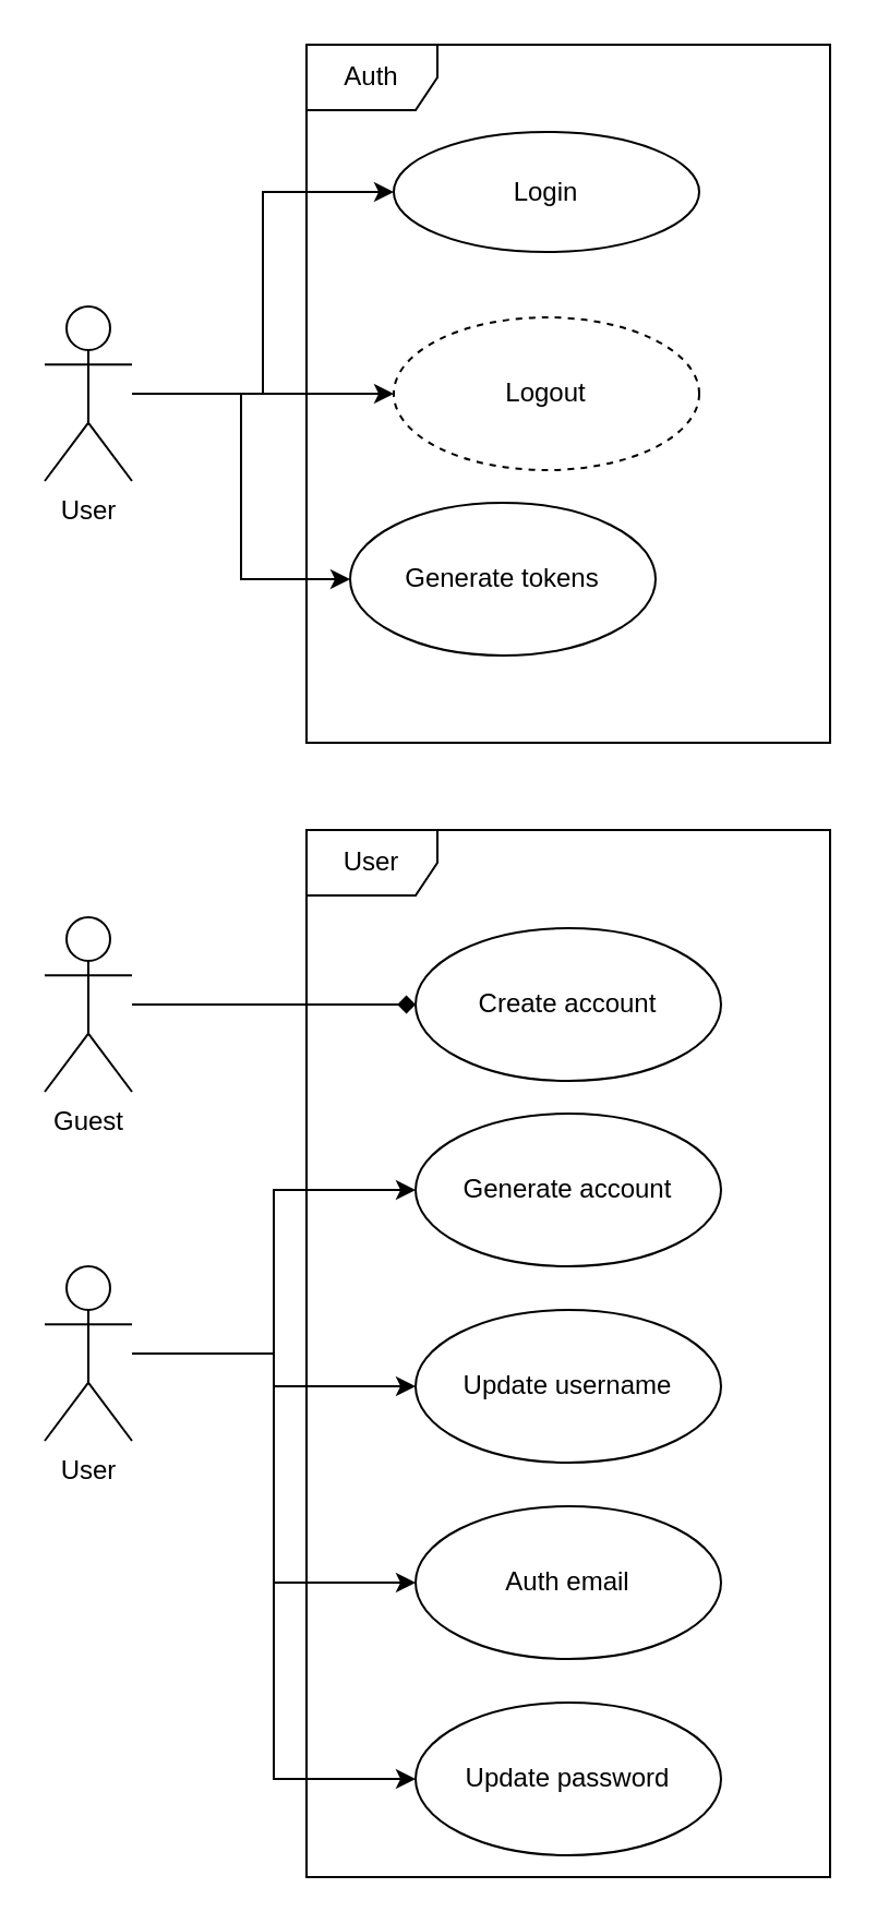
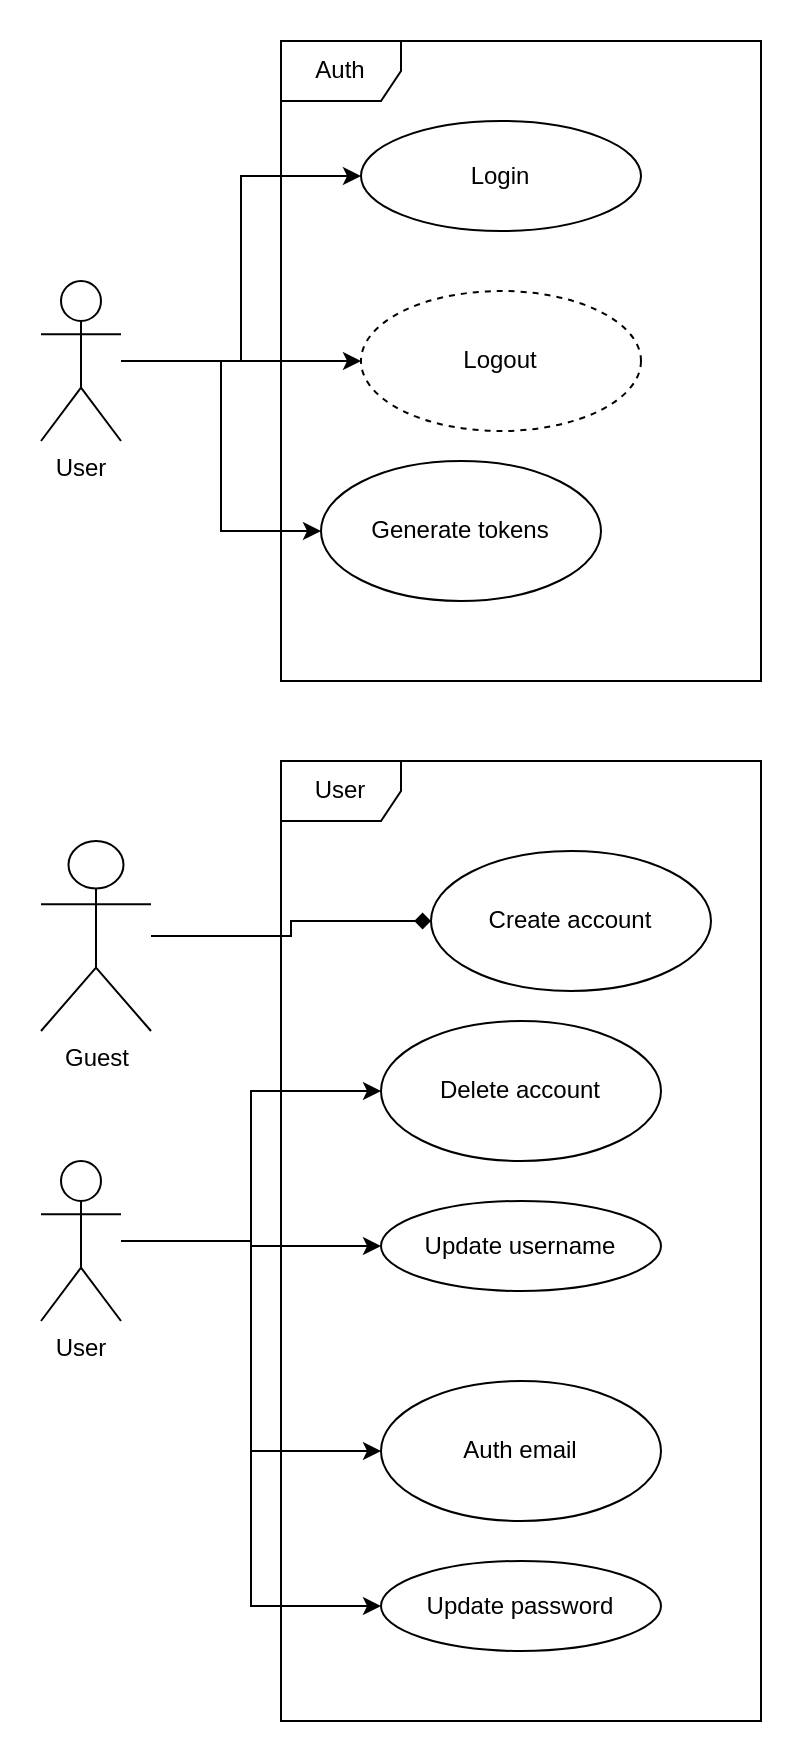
- <mxCell id="12" value="&lt;div&gt;Guest&lt;/div&gt;" style="shape=umlActor;verticalLabelPosition=bottom;verticalAlign=top;html=1;" vertex="1" parent="1"><mxGeometry x="20" y="420" width="40" height="80" as="geometry" /></mxCell>
+ <mxCell id="12" value="&lt;div&gt;Guest&lt;/div&gt;" style="shape=umlActor;verticalLabelPosition=bottom;verticalAlign=top;html=1;" vertex="1" parent="1"><mxGeometry x="20" y="420" width="55" height="95" as="geometry" /></mxCell>
- <mxCell id="13" value="Create account" style="ellipse;whiteSpace=wrap;html=1;" vertex="1" parent="1"><mxGeometry x="190" y="425" width="140" height="70" as="geometry" /></mxCell>
+ <mxCell id="13" value="Create account" style="ellipse;whiteSpace=wrap;html=1;" vertex="1" parent="1"><mxGeometry x="215" y="425" width="140" height="70" as="geometry" /></mxCell>
- <mxCell id="14" value="Generate account" style="ellipse;whiteSpace=wrap;html=1;" vertex="1" parent="1"><mxGeometry x="190" y="510" width="140" height="70" as="geometry" /></mxCell>
+ <mxCell id="14" value="Delete account" style="ellipse;whiteSpace=wrap;html=1;" vertex="1" parent="1"><mxGeometry x="190" y="510" width="140" height="70" as="geometry" /></mxCell>
- <mxCell id="15" value="Update username" style="ellipse;whiteSpace=wrap;html=1;" vertex="1" parent="1"><mxGeometry x="190" y="600" width="140" height="70" as="geometry" /></mxCell>
+ <mxCell id="15" value="Update username" style="ellipse;whiteSpace=wrap;html=1;" vertex="1" parent="1"><mxGeometry x="190" y="600" width="140" height="45" as="geometry" /></mxCell>
- <mxCell id="22" value="Update password" style="ellipse;whiteSpace=wrap;html=1;" vertex="1" parent="1"><mxGeometry x="190" y="780" width="140" height="70" as="geometry" /></mxCell>
+ <mxCell id="22" value="Update password" style="ellipse;whiteSpace=wrap;html=1;" vertex="1" parent="1"><mxGeometry x="190" y="780" width="140" height="45" as="geometry" /></mxCell>
